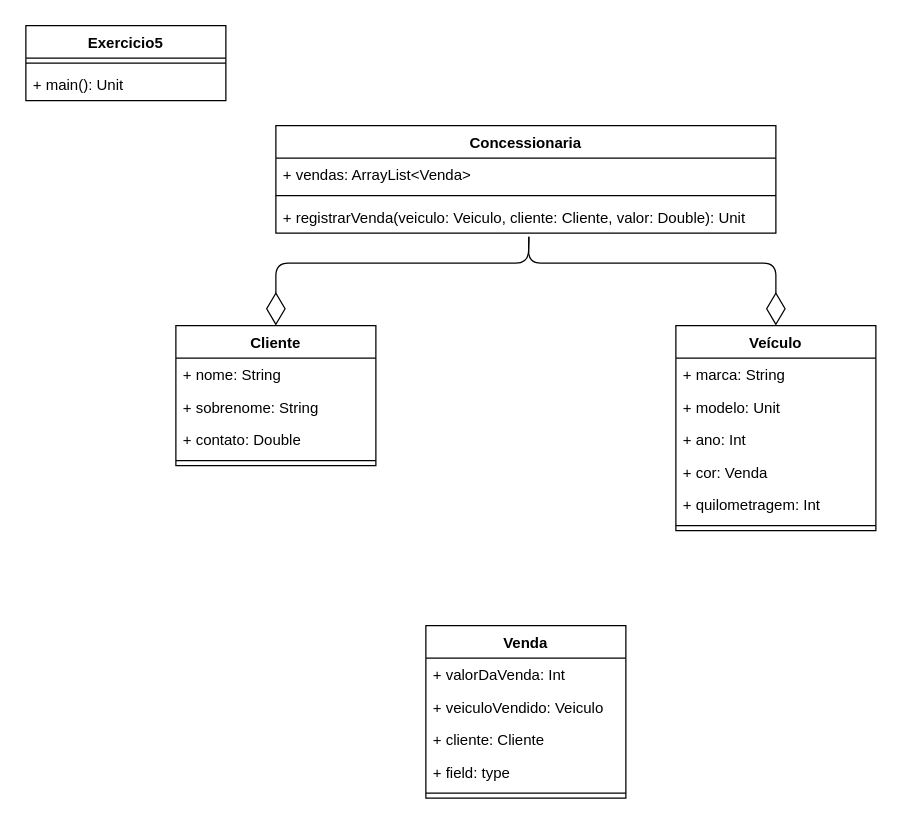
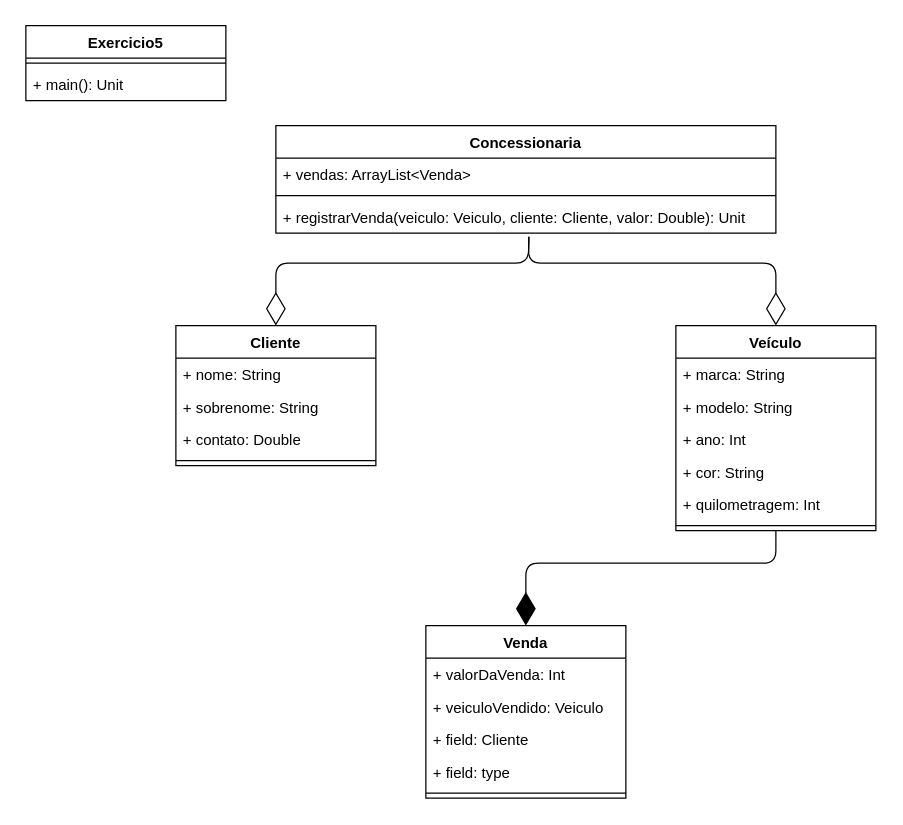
- <mxCell id="11" value="+ modelo: Unit" style="text;strokeColor=none;fillColor=none;align=left;verticalAlign=top;spacingLeft=4;spacingRight=4;overflow=hidden;rotatable=0;points=[[0,0.5],[1,0.5]];portConstraint=eastwest;" vertex="1" parent="9"><mxGeometry y="52" width="160" height="26" as="geometry" /></mxCell>
+ <mxCell id="11" value="+ modelo: String" style="text;strokeColor=none;fillColor=none;align=left;verticalAlign=top;spacingLeft=4;spacingRight=4;overflow=hidden;rotatable=0;points=[[0,0.5],[1,0.5]];portConstraint=eastwest;" vertex="1" parent="9"><mxGeometry y="52" width="160" height="26" as="geometry" /></mxCell>
- <mxCell id="13" value="+ cor: Venda" style="text;strokeColor=none;fillColor=none;align=left;verticalAlign=top;spacingLeft=4;spacingRight=4;overflow=hidden;rotatable=0;points=[[0,0.5],[1,0.5]];portConstraint=eastwest;" vertex="1" parent="9"><mxGeometry y="104" width="160" height="26" as="geometry" /></mxCell>
+ <mxCell id="13" value="+ cor: String" style="text;strokeColor=none;fillColor=none;align=left;verticalAlign=top;spacingLeft=4;spacingRight=4;overflow=hidden;rotatable=0;points=[[0,0.5],[1,0.5]];portConstraint=eastwest;" vertex="1" parent="9"><mxGeometry y="104" width="160" height="26" as="geometry" /></mxCell>
+ <mxCell id="2" value="" style="endArrow=diamondThin;endFill=1;endSize=24;html=1;entryX=0.5;entryY=0;entryDx=0;entryDy=0;exitX=0.5;exitY=1;exitDx=0;exitDy=0;" edge="1" parent="1" source="9" target="21"><mxGeometry width="160" relative="1" as="geometry"><mxPoint x="618.08" y="452.002" as="sourcePoint" /><mxPoint x="470" y="340" as="targetPoint" /><Array as="points"><mxPoint x="620" y="450" /><mxPoint x="420" y="450" /></Array></mxGeometry></mxCell>
- <mxCell id="24" value="+ cliente: Cliente" style="text;strokeColor=none;fillColor=none;align=left;verticalAlign=top;spacingLeft=4;spacingRight=4;overflow=hidden;rotatable=0;points=[[0,0.5],[1,0.5]];portConstraint=eastwest;" vertex="1" parent="21"><mxGeometry y="78" width="160" height="26" as="geometry" /></mxCell>
+ <mxCell id="24" value="+ field: Cliente" style="text;strokeColor=none;fillColor=none;align=left;verticalAlign=top;spacingLeft=4;spacingRight=4;overflow=hidden;rotatable=0;points=[[0,0.5],[1,0.5]];portConstraint=eastwest;" vertex="1" parent="21"><mxGeometry y="78" width="160" height="26" as="geometry" /></mxCell>
